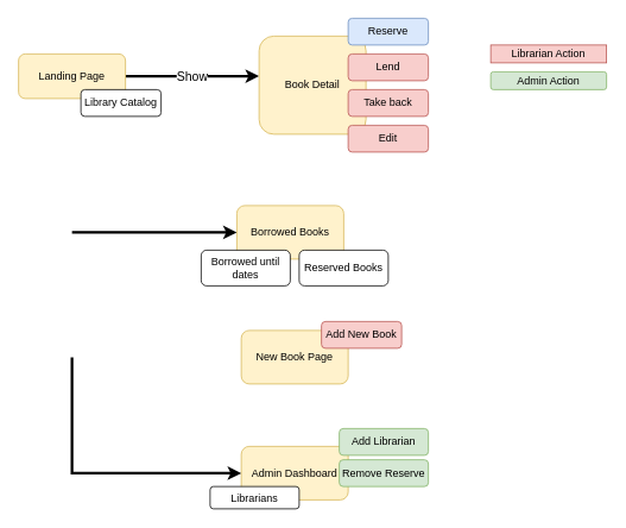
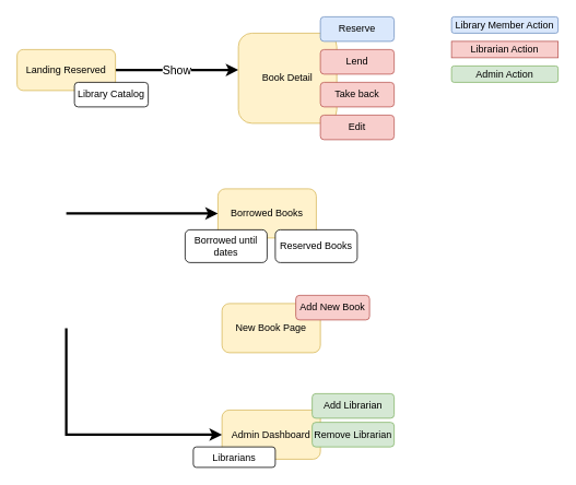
+ <mxCell id="14" value="Library Member Action" style="rounded=1;whiteSpace=wrap;html=1;fillColor=#dae8fc;strokeColor=#6c8ebf;" parent="1" vertex="1"><mxGeometry x="550" y="20" width="130" height="20" as="geometry" /></mxCell>
- <mxCell id="3" value="Landing Page" style="rounded=1;whiteSpace=wrap;html=1;fillColor=#fff2cc;strokeColor=#d6b656;" parent="1" vertex="1"><mxGeometry x="20" y="60" width="120" height="50" as="geometry" /></mxCell>
+ <mxCell id="3" value="Landing Reserved" style="rounded=1;whiteSpace=wrap;html=1;fillColor=#fff2cc;strokeColor=#d6b656;" parent="1" vertex="1"><mxGeometry x="20" y="60" width="120" height="50" as="geometry" /></mxCell>
- <mxCell id="20" value="Remove Reserve" style="rounded=1;whiteSpace=wrap;html=1;fillColor=#d5e8d4;strokeColor=#82b366;" parent="1" vertex="1"><mxGeometry x="380" y="515" width="100" height="30" as="geometry" /></mxCell>
+ <mxCell id="20" value="Remove Librarian" style="rounded=1;whiteSpace=wrap;html=1;fillColor=#d5e8d4;strokeColor=#82b366;" parent="1" vertex="1"><mxGeometry x="380" y="515" width="100" height="30" as="geometry" /></mxCell>
